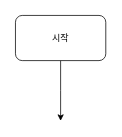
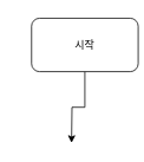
- <mxCell id="3" value="시작" style="rounded=1;whiteSpace=wrap;html=1;" vertex="1" parent="1"><mxGeometry x="20" y="20" width="120" height="60" as="geometry" /></mxCell>
+ <mxCell id="3" value="시작" style="rounded=1;whiteSpace=wrap;html=1;" vertex="1" parent="1"><mxGeometry x="35" y="20" width="120" height="60" as="geometry" /></mxCell>
